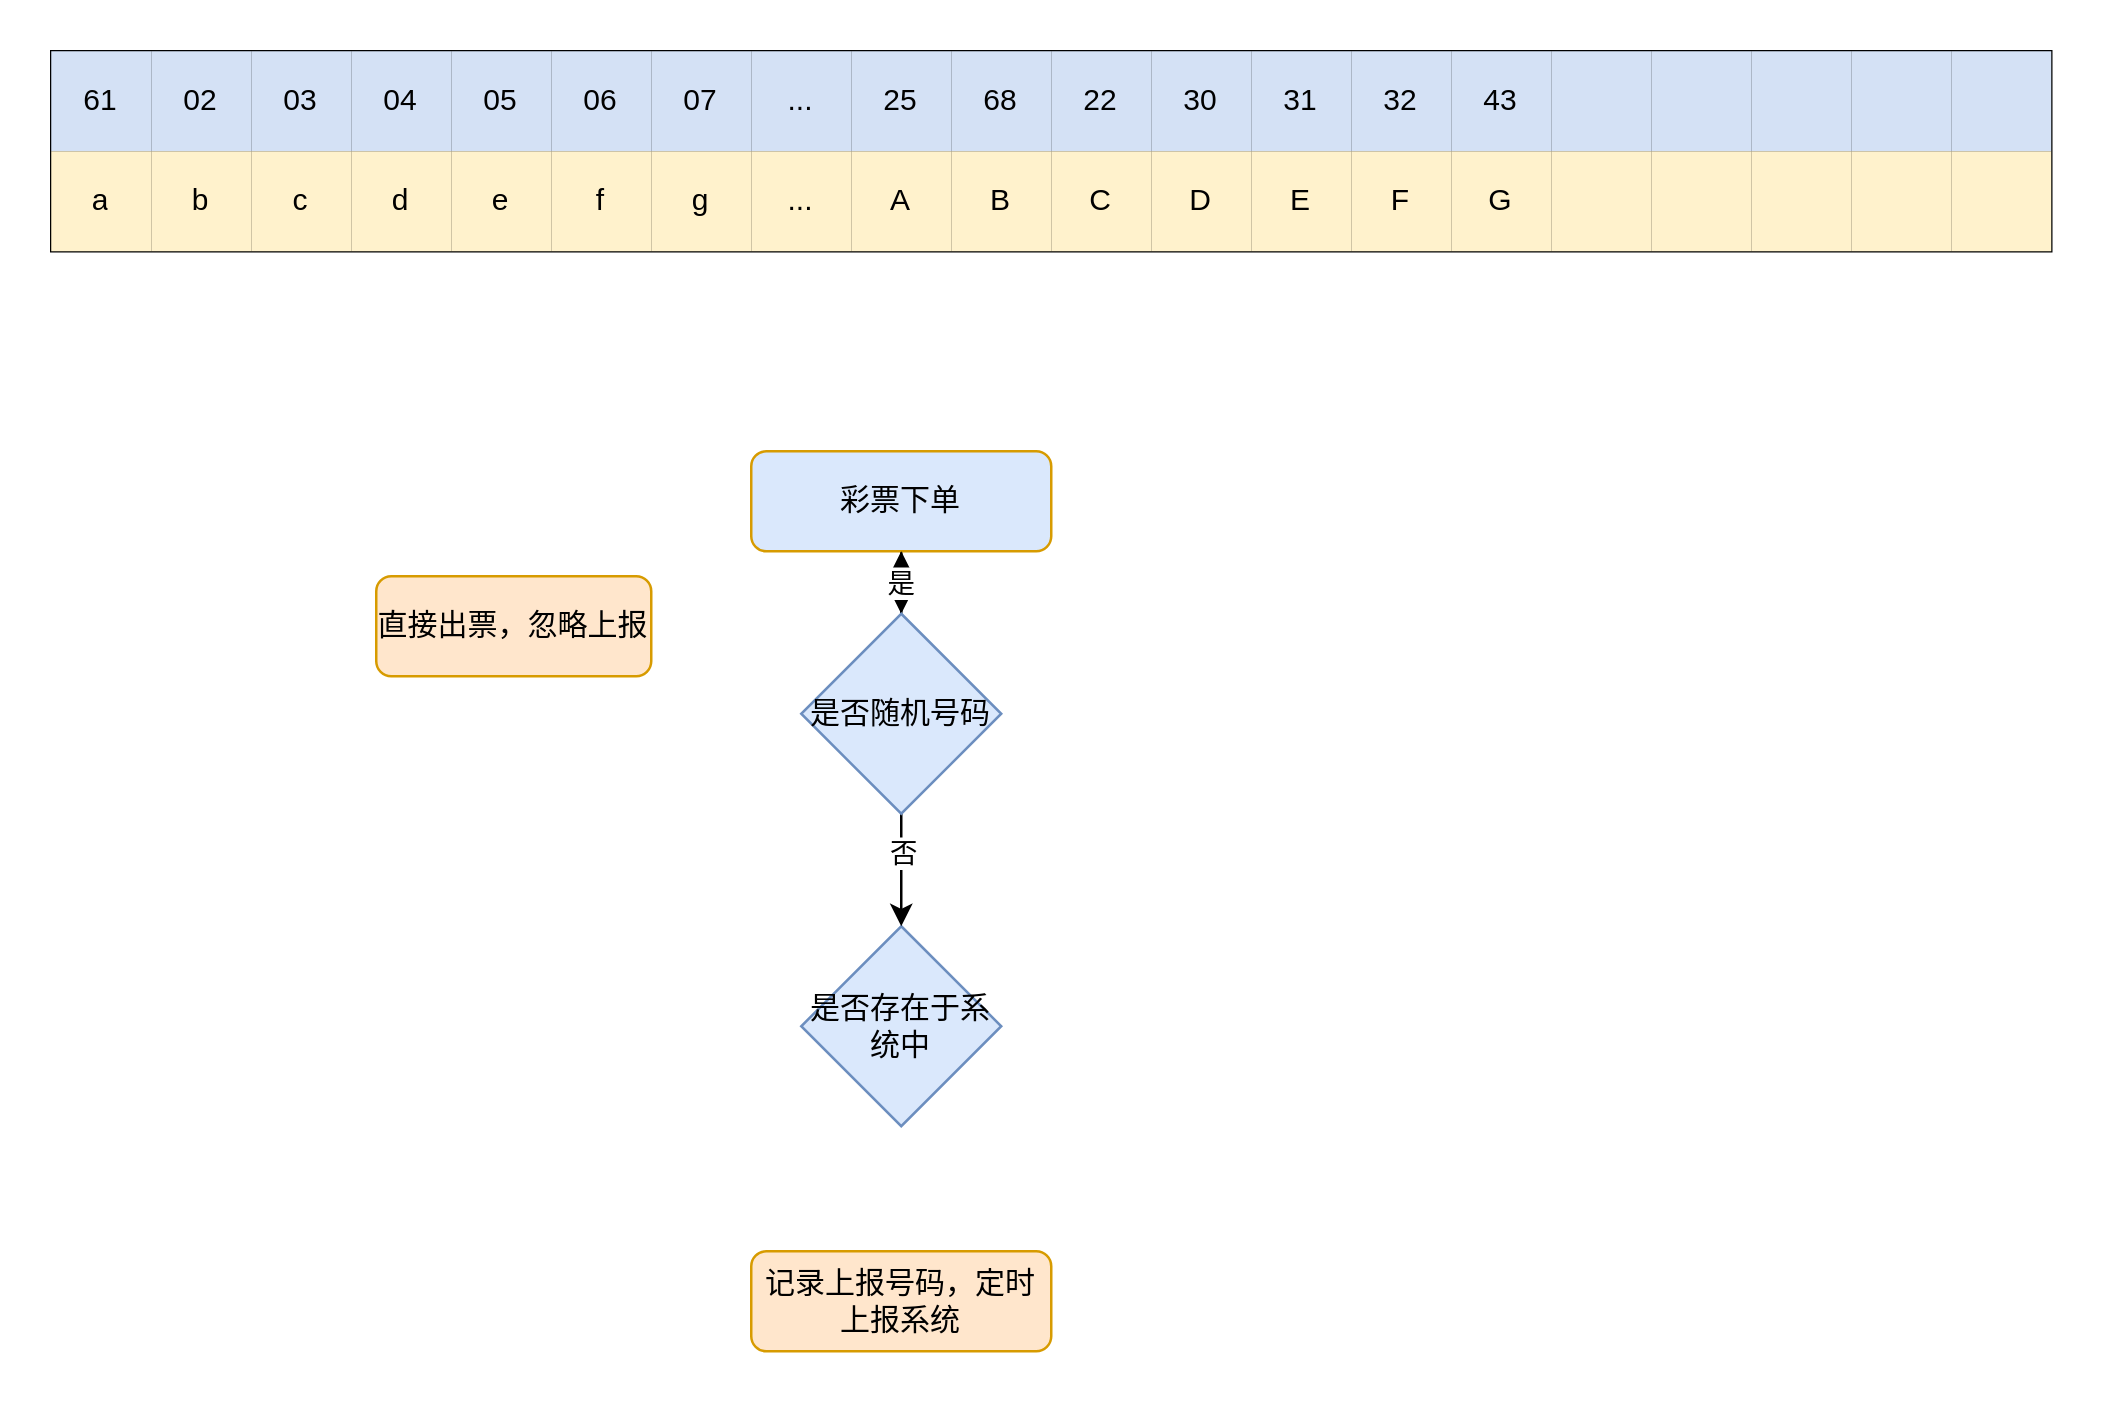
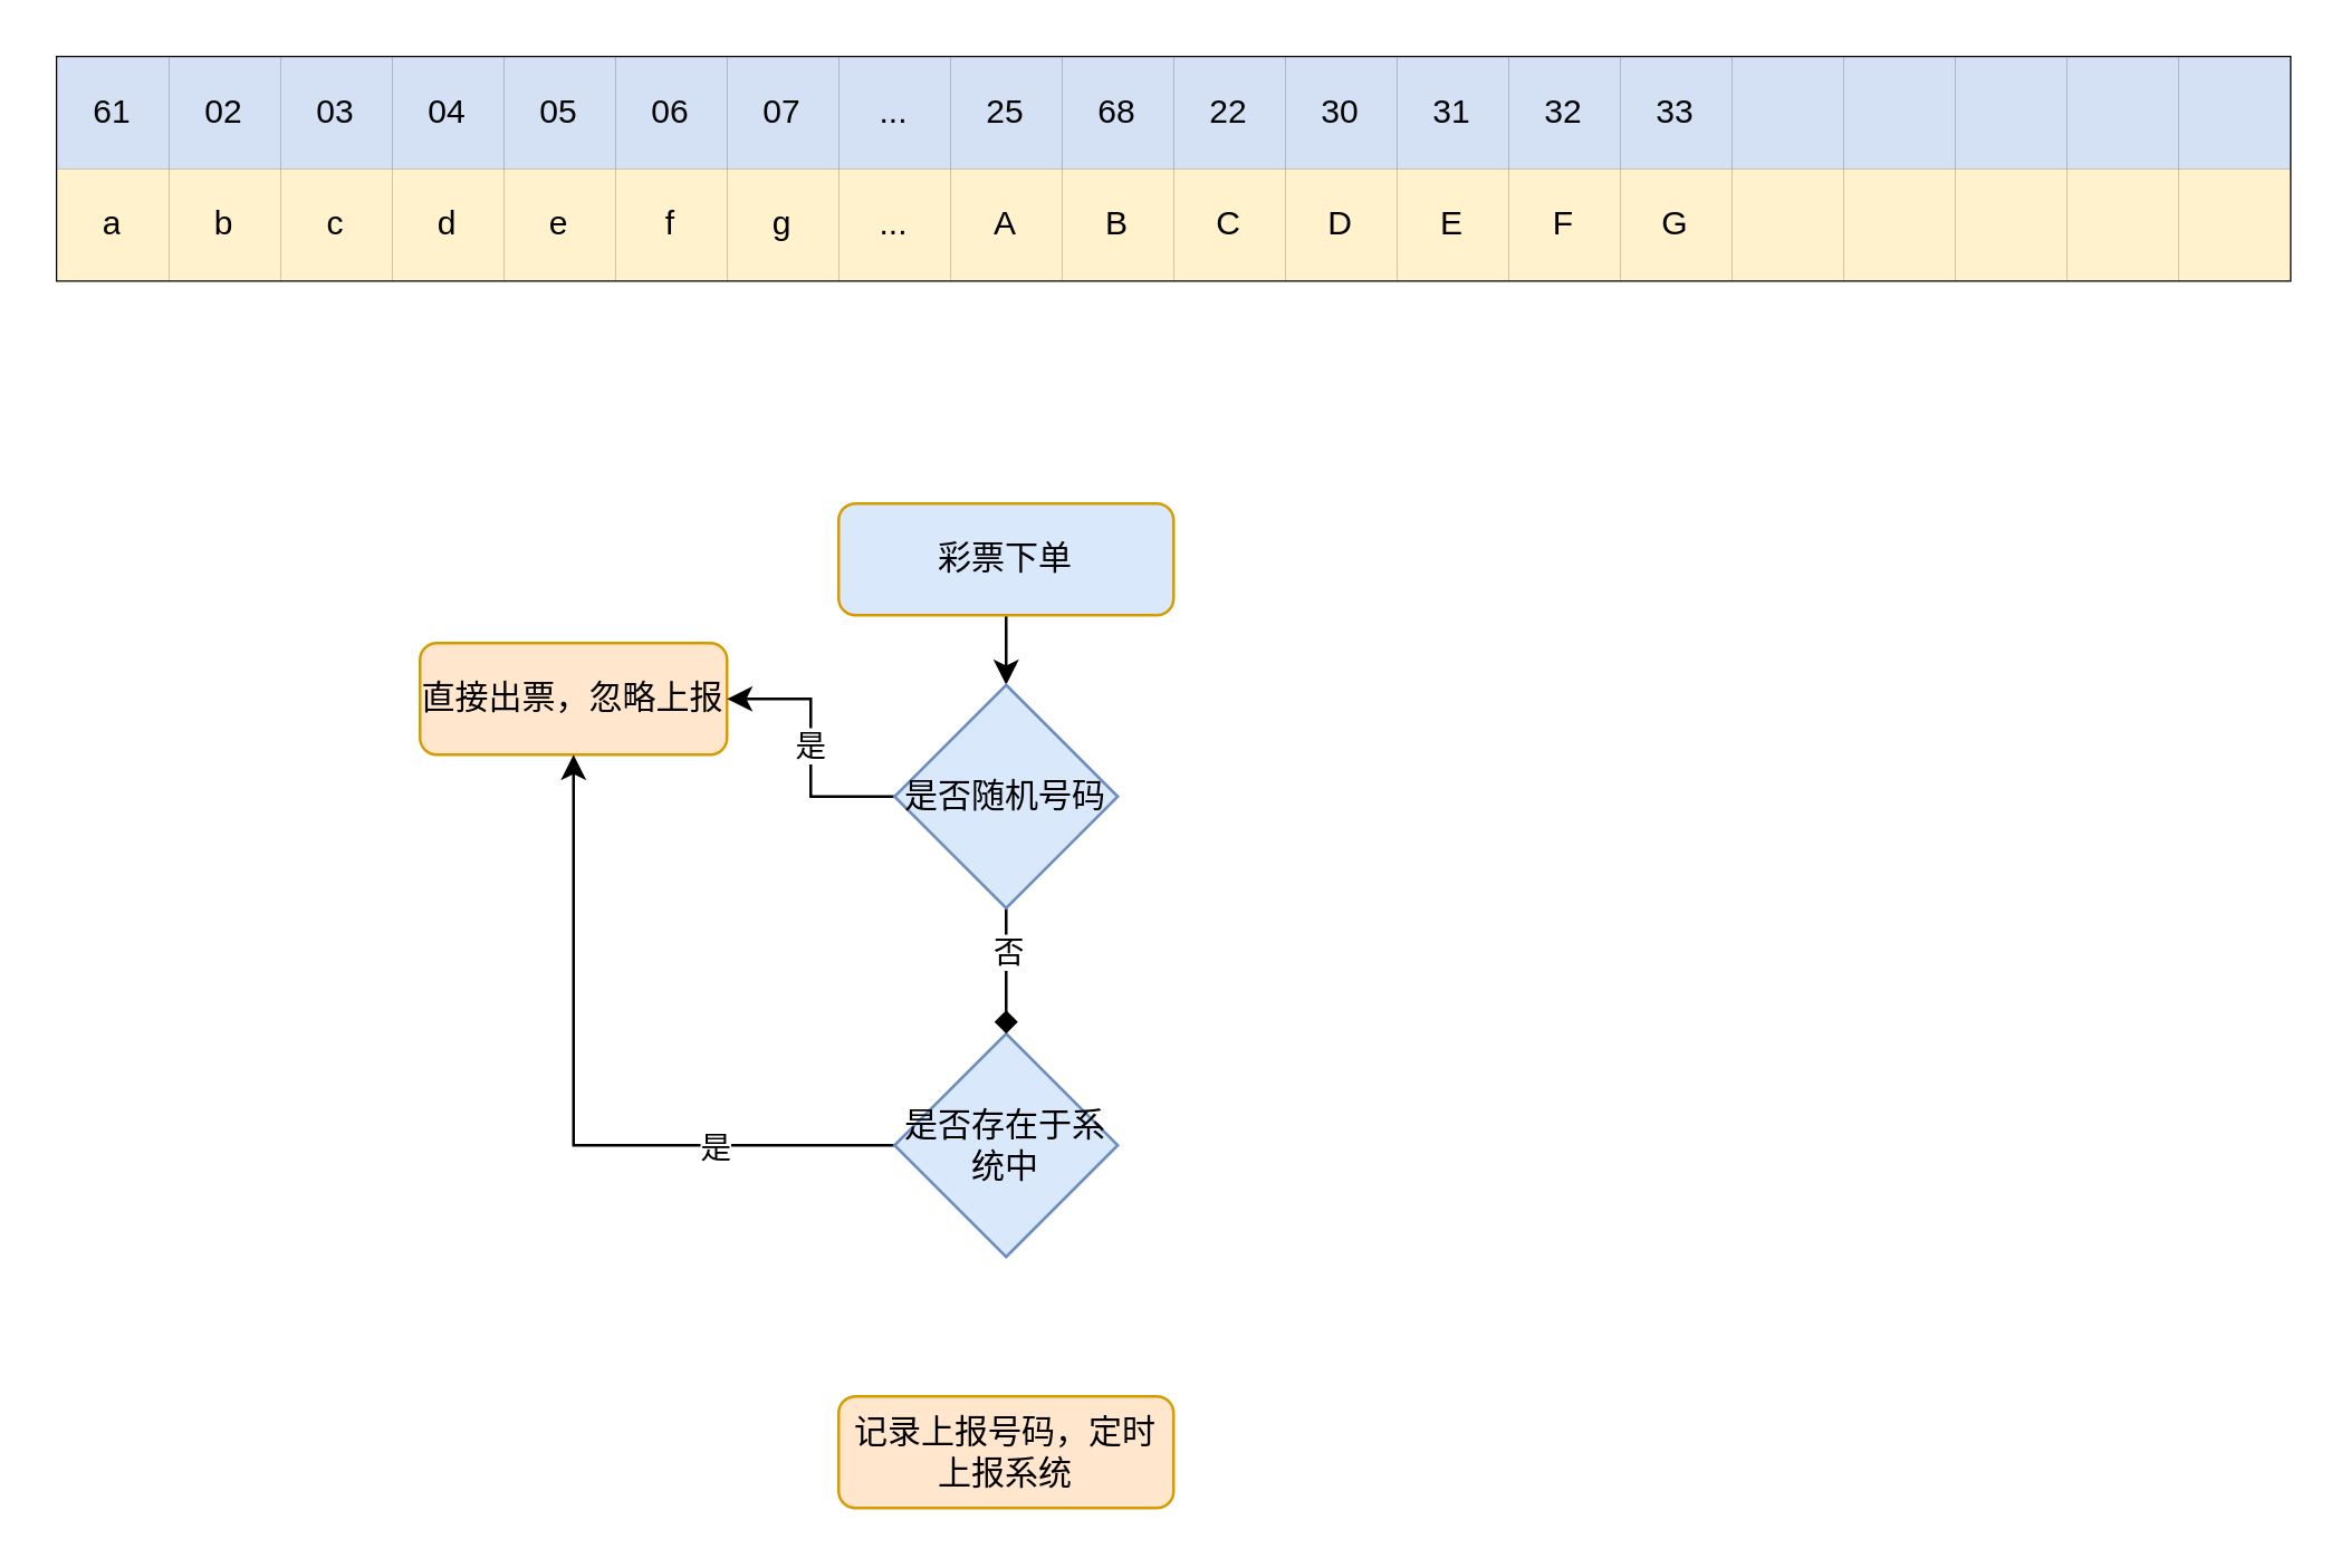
- <mxCell id="18" value="43" style="shape=partialRectangle;html=1;whiteSpace=wrap;connectable=0;strokeColor=inherit;overflow=hidden;fillColor=#D4E1F5;top=0;left=0;bottom=0;right=0;pointerEvents=1;" parent="3" vertex="1"><mxGeometry x="560" width="40" height="40" as="geometry"><mxRectangle width="40" height="40" as="alternateBounds" /></mxGeometry></mxCell>
+ <mxCell id="18" value="33" style="shape=partialRectangle;html=1;whiteSpace=wrap;connectable=0;strokeColor=inherit;overflow=hidden;fillColor=#D4E1F5;top=0;left=0;bottom=0;right=0;pointerEvents=1;" parent="3" vertex="1"><mxGeometry x="560" width="40" height="40" as="geometry"><mxRectangle width="40" height="40" as="alternateBounds" /></mxGeometry></mxCell>
- <mxCell id="51" value="是" style="edgeStyle=orthogonalEdgeStyle;rounded=0;orthogonalLoop=1;jettySize=auto;html=1;" edge="1" parent="1" source="54" target="46"><mxGeometry relative="1" as="geometry" /></mxCell>
+ <mxCell id="51" value="是" style="edgeStyle=orthogonalEdgeStyle;rounded=0;orthogonalLoop=1;jettySize=auto;html=1;" edge="1" parent="1" source="54" target="47"><mxGeometry relative="1" as="geometry" /></mxCell>
- <mxCell id="52" value="" style="edgeStyle=orthogonalEdgeStyle;rounded=0;orthogonalLoop=1;jettySize=auto;html=1;" edge="1" parent="1" source="54" target="50"><mxGeometry relative="1" as="geometry" /></mxCell>
+ <mxCell id="52" value="" style="edgeStyle=orthogonalEdgeStyle;rounded=0;orthogonalLoop=1;jettySize=auto;html=1;endArrow=diamond;" edge="1" parent="1" source="54" target="50"><mxGeometry relative="1" as="geometry" /></mxCell>
+ <mxCell id="48" style="edgeStyle=orthogonalEdgeStyle;rounded=0;orthogonalLoop=1;jettySize=auto;html=1;entryX=0.5;entryY=1;entryDx=0;entryDy=0;" edge="1" parent="1" source="50" target="47"><mxGeometry relative="1" as="geometry" /></mxCell>
+ <mxCell id="49" value="是" style="edgeLabel;html=1;align=center;verticalAlign=middle;resizable=0;points=[];" vertex="1" connectable="0" parent="48"><mxGeometry x="-0.492" relative="1" as="geometry"><mxPoint as="offset" /></mxGeometry></mxCell>
